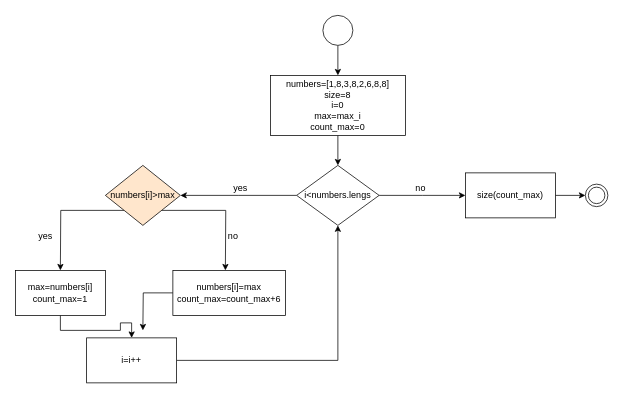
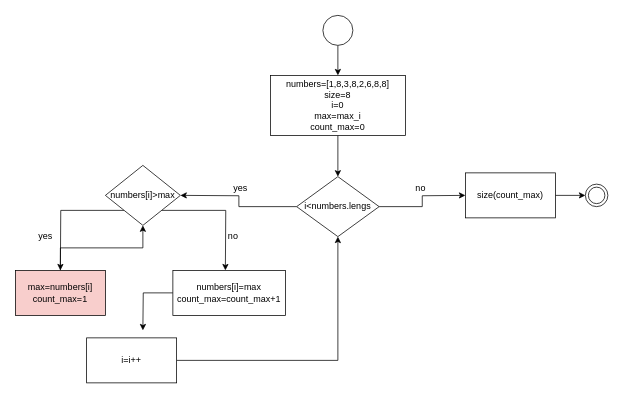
- <mxCell id="11" value="numbers[i]&amp;gt;max" style="rhombus;whiteSpace=wrap;html=1;fillColor=#ffe6cc;" vertex="1" parent="1"><mxGeometry x="140" y="220" width="100" height="80" as="geometry" /></mxCell>
+ <mxCell id="11" value="numbers[i]&amp;gt;max" style="rhombus;whiteSpace=wrap;html=1;" vertex="1" parent="1"><mxGeometry x="140" y="220" width="100" height="80" as="geometry" /></mxCell>
- <mxCell id="8" value="i&amp;lt;numbers.lengs" style="rhombus;whiteSpace=wrap;html=1;" vertex="1" parent="1"><mxGeometry x="395" y="220" width="110" height="80" as="geometry" /></mxCell>
+ <mxCell id="8" value="i&amp;lt;numbers.lengs" style="rhombus;whiteSpace=wrap;html=1;" vertex="1" parent="1"><mxGeometry x="395" y="235" width="110" height="80" as="geometry" /></mxCell>
- <mxCell id="15" value="max=numbers[i]&lt;br&gt;count_max=1" style="rounded=0;whiteSpace=wrap;html=1;" vertex="1" parent="1"><mxGeometry x="20" y="360" width="120" height="60" as="geometry" /></mxCell>
+ <mxCell id="15" value="max=numbers[i]&lt;br&gt;count_max=1" style="rounded=0;whiteSpace=wrap;html=1;fillColor=#f8cecc;" vertex="1" parent="1"><mxGeometry x="20" y="360" width="120" height="60" as="geometry" /></mxCell>
- <mxCell id="17" value="numbers[i]=max&lt;br&gt;count_max=count_max+6" style="rounded=0;whiteSpace=wrap;html=1;" vertex="1" parent="1"><mxGeometry x="230" y="360" width="150" height="60" as="geometry" /></mxCell>
+ <mxCell id="17" value="numbers[i]=max&lt;br&gt;count_max=count_max+1" style="rounded=0;whiteSpace=wrap;html=1;" vertex="1" parent="1"><mxGeometry x="230" y="360" width="150" height="60" as="geometry" /></mxCell>
- <mxCell id="14" style="edgeStyle=orthogonalEdgeStyle;rounded=0;orthogonalLoop=1;jettySize=auto;html=1;entryX=0.5;entryY=0;entryDx=0;entryDy=0;" edge="1" parent="1" source="15" target="21"><mxGeometry relative="1" as="geometry" /></mxCell>
+ <mxCell id="14" style="edgeStyle=orthogonalEdgeStyle;rounded=0;orthogonalLoop=1;jettySize=auto;html=1;" edge="1" parent="1" source="15" target="11"><mxGeometry relative="1" as="geometry" /></mxCell>
